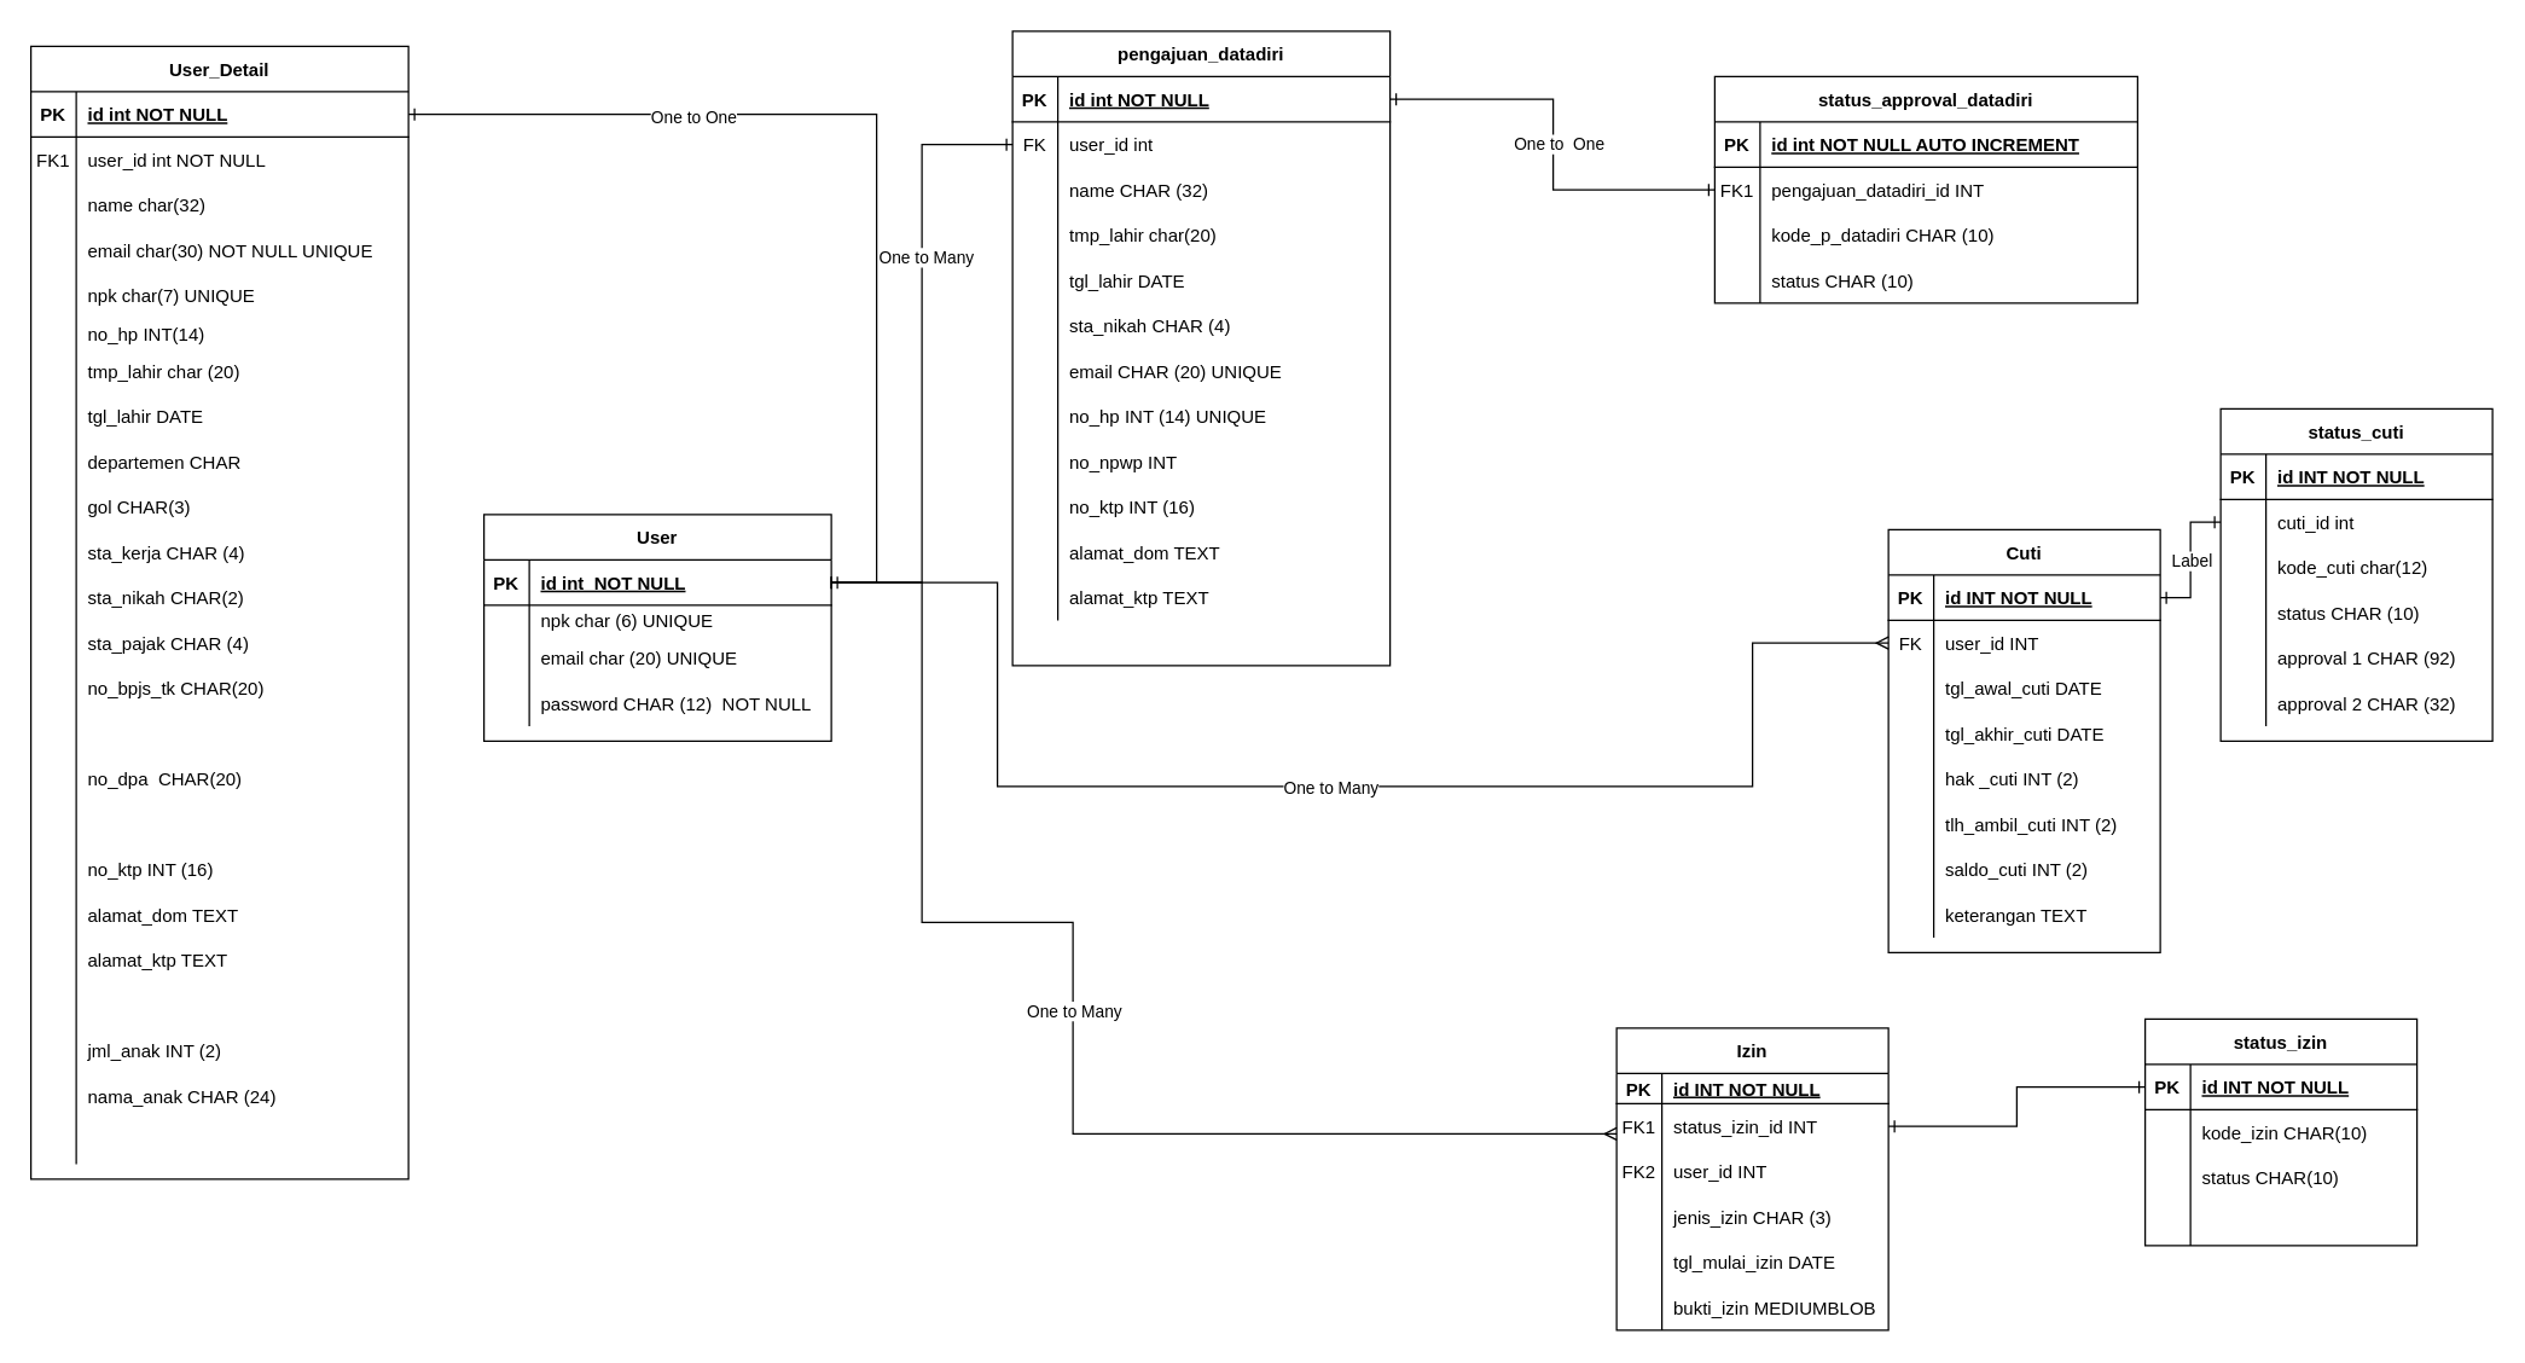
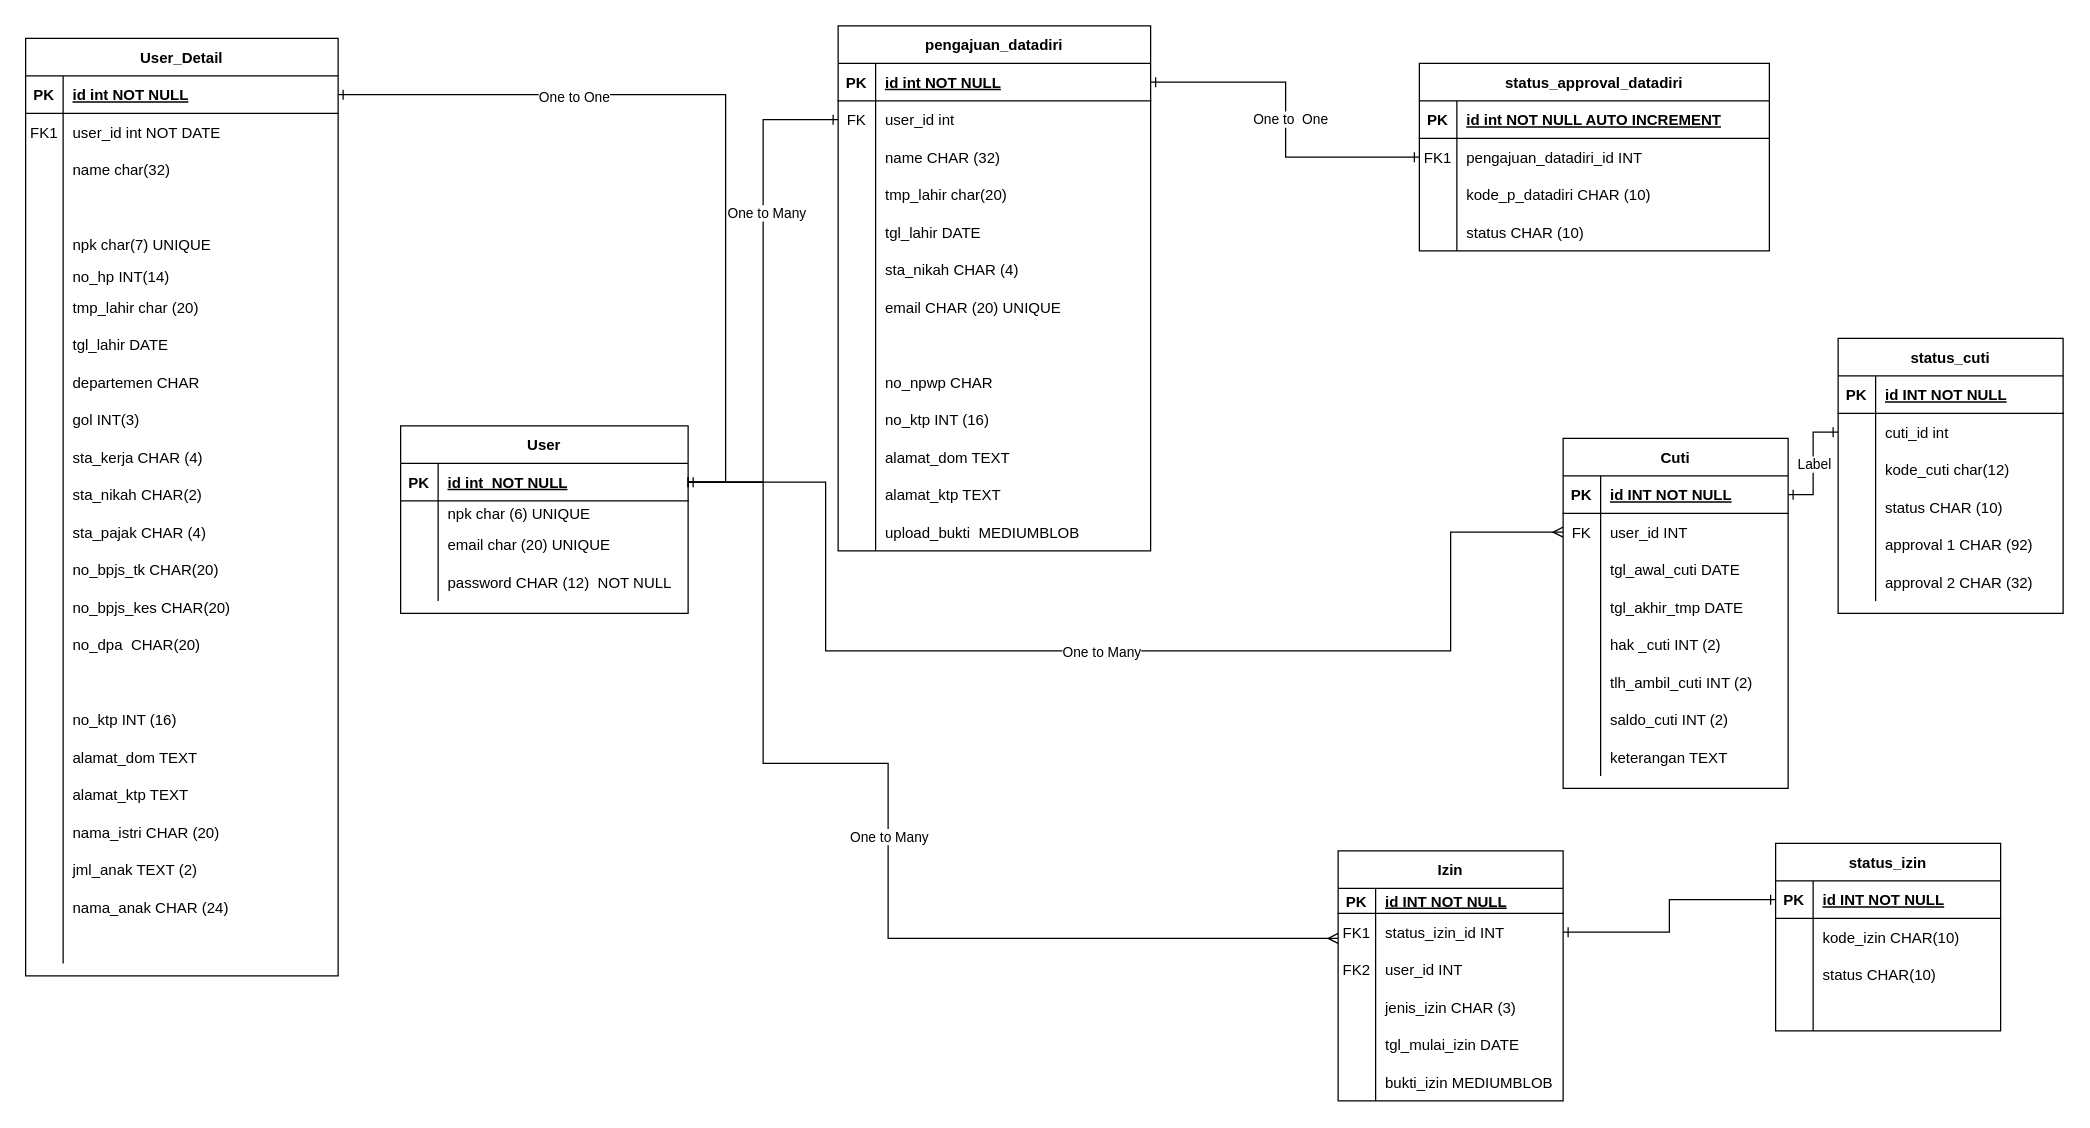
- <mxCell id="8" value="user_id int NOT NULL" style="shape=partialRectangle;overflow=hidden;connectable=0;fillColor=none;top=0;left=0;bottom=0;right=0;align=left;spacingLeft=6;" parent="6" vertex="1"><mxGeometry x="30" width="220" height="30" as="geometry"><mxRectangle width="220" height="30" as="alternateBounds" /></mxGeometry></mxCell>
+ <mxCell id="8" value="user_id int NOT DATE" style="shape=partialRectangle;overflow=hidden;connectable=0;fillColor=none;top=0;left=0;bottom=0;right=0;align=left;spacingLeft=6;" parent="6" vertex="1"><mxGeometry x="30" width="220" height="30" as="geometry"><mxRectangle width="220" height="30" as="alternateBounds" /></mxGeometry></mxCell>
- <mxCell id="14" value="email char(30) NOT NULL UNIQUE" style="shape=partialRectangle;overflow=hidden;connectable=0;fillColor=none;top=0;left=0;bottom=0;right=0;align=left;spacingLeft=6;" parent="12" vertex="1"><mxGeometry x="30" width="220" height="30" as="geometry"><mxRectangle width="220" height="30" as="alternateBounds" /></mxGeometry></mxCell>
- <mxCell id="98" value="no_hp INT (14) UNIQUE" style="shape=partialRectangle;overflow=hidden;connectable=0;fillColor=none;top=0;left=0;bottom=0;right=0;align=left;spacingLeft=6;" parent="96" vertex="1"><mxGeometry x="30" width="220" height="30" as="geometry"><mxRectangle width="220" height="30" as="alternateBounds" /></mxGeometry></mxCell>
- <mxCell id="101" value="no_npwp INT " style="shape=partialRectangle;overflow=hidden;connectable=0;fillColor=none;top=0;left=0;bottom=0;right=0;align=left;spacingLeft=6;" parent="99" vertex="1"><mxGeometry x="30" width="220" height="30" as="geometry"><mxRectangle width="220" height="30" as="alternateBounds" /></mxGeometry></mxCell>
+ <mxCell id="101" value="no_npwp CHAR " style="shape=partialRectangle;overflow=hidden;connectable=0;fillColor=none;top=0;left=0;bottom=0;right=0;align=left;spacingLeft=6;" parent="99" vertex="1"><mxGeometry x="30" width="220" height="30" as="geometry"><mxRectangle width="220" height="30" as="alternateBounds" /></mxGeometry></mxCell>
- <mxCell id="32" value="gol CHAR(3)" style="shape=partialRectangle;overflow=hidden;connectable=0;fillColor=none;top=0;left=0;bottom=0;right=0;align=left;spacingLeft=6;" parent="30" vertex="1"><mxGeometry x="30" width="220" height="30" as="geometry"><mxRectangle width="220" height="30" as="alternateBounds" /></mxGeometry></mxCell>
+ <mxCell id="32" value="gol INT(3)" style="shape=partialRectangle;overflow=hidden;connectable=0;fillColor=none;top=0;left=0;bottom=0;right=0;align=left;spacingLeft=6;" parent="30" vertex="1"><mxGeometry x="30" width="220" height="30" as="geometry"><mxRectangle width="220" height="30" as="alternateBounds" /></mxGeometry></mxCell>
+ <mxCell id="113" value="upload_bukti  MEDIUMBLOB" style="shape=partialRectangle;overflow=hidden;connectable=0;fillColor=none;top=0;left=0;bottom=0;right=0;align=left;spacingLeft=6;" parent="111" vertex="1"><mxGeometry x="30" width="220" height="30" as="geometry"><mxRectangle width="220" height="30" as="alternateBounds" /></mxGeometry></mxCell>
+ <mxCell id="47" value="no_bpjs_kes CHAR(20)" style="shape=partialRectangle;overflow=hidden;connectable=0;fillColor=none;top=0;left=0;bottom=0;right=0;align=left;spacingLeft=6;" parent="45" vertex="1"><mxGeometry x="30" width="220" height="30" as="geometry"><mxRectangle width="220" height="30" as="alternateBounds" /></mxGeometry></mxCell>
- <mxCell id="139" value="tgl_akhir_cuti DATE" style="shape=partialRectangle;connectable=0;fillColor=none;top=0;left=0;bottom=0;right=0;align=left;spacingLeft=6;overflow=hidden;rounded=0;" parent="137" vertex="1"><mxGeometry x="30" width="150" height="30" as="geometry"><mxRectangle width="150" height="30" as="alternateBounds" /></mxGeometry></mxCell>
+ <mxCell id="139" value="tgl_akhir_tmp DATE" style="shape=partialRectangle;connectable=0;fillColor=none;top=0;left=0;bottom=0;right=0;align=left;spacingLeft=6;overflow=hidden;rounded=0;" parent="137" vertex="1"><mxGeometry x="30" width="150" height="30" as="geometry"><mxRectangle width="150" height="30" as="alternateBounds" /></mxGeometry></mxCell>
+ <mxCell id="64" value="nama_istri CHAR (20)" style="shape=partialRectangle;overflow=hidden;connectable=0;fillColor=none;top=0;left=0;bottom=0;right=0;align=left;spacingLeft=6;" parent="62" vertex="1"><mxGeometry x="30" width="220" height="30" as="geometry"><mxRectangle width="220" height="30" as="alternateBounds" /></mxGeometry></mxCell>
- <mxCell id="67" value="jml_anak INT (2)" style="shape=partialRectangle;overflow=hidden;connectable=0;fillColor=none;top=0;left=0;bottom=0;right=0;align=left;spacingLeft=6;" parent="65" vertex="1"><mxGeometry x="30" width="220" height="30" as="geometry"><mxRectangle width="220" height="30" as="alternateBounds" /></mxGeometry></mxCell>
+ <mxCell id="67" value="jml_anak TEXT (2)" style="shape=partialRectangle;overflow=hidden;connectable=0;fillColor=none;top=0;left=0;bottom=0;right=0;align=left;spacingLeft=6;" parent="65" vertex="1"><mxGeometry x="30" width="220" height="30" as="geometry"><mxRectangle width="220" height="30" as="alternateBounds" /></mxGeometry></mxCell>
